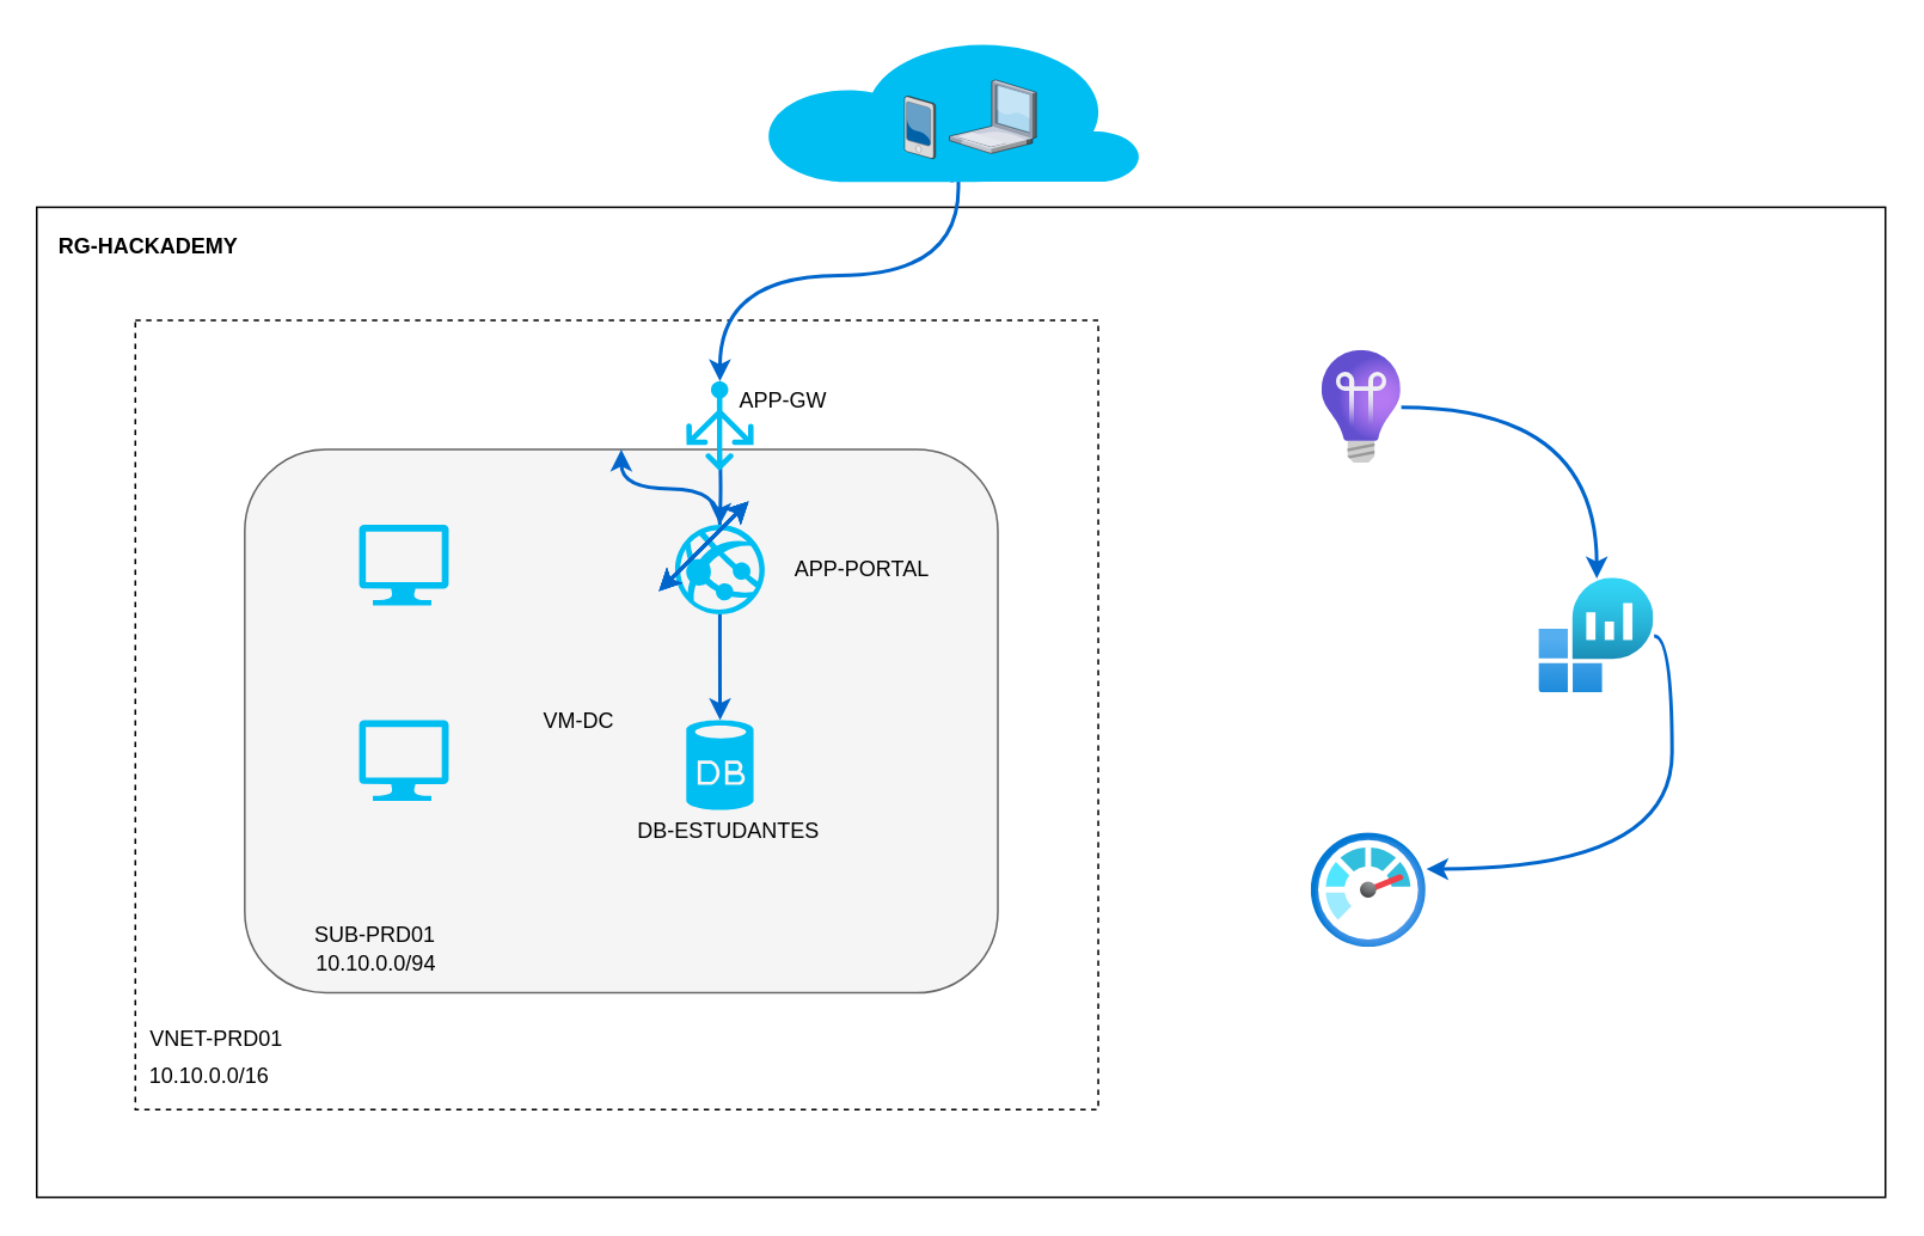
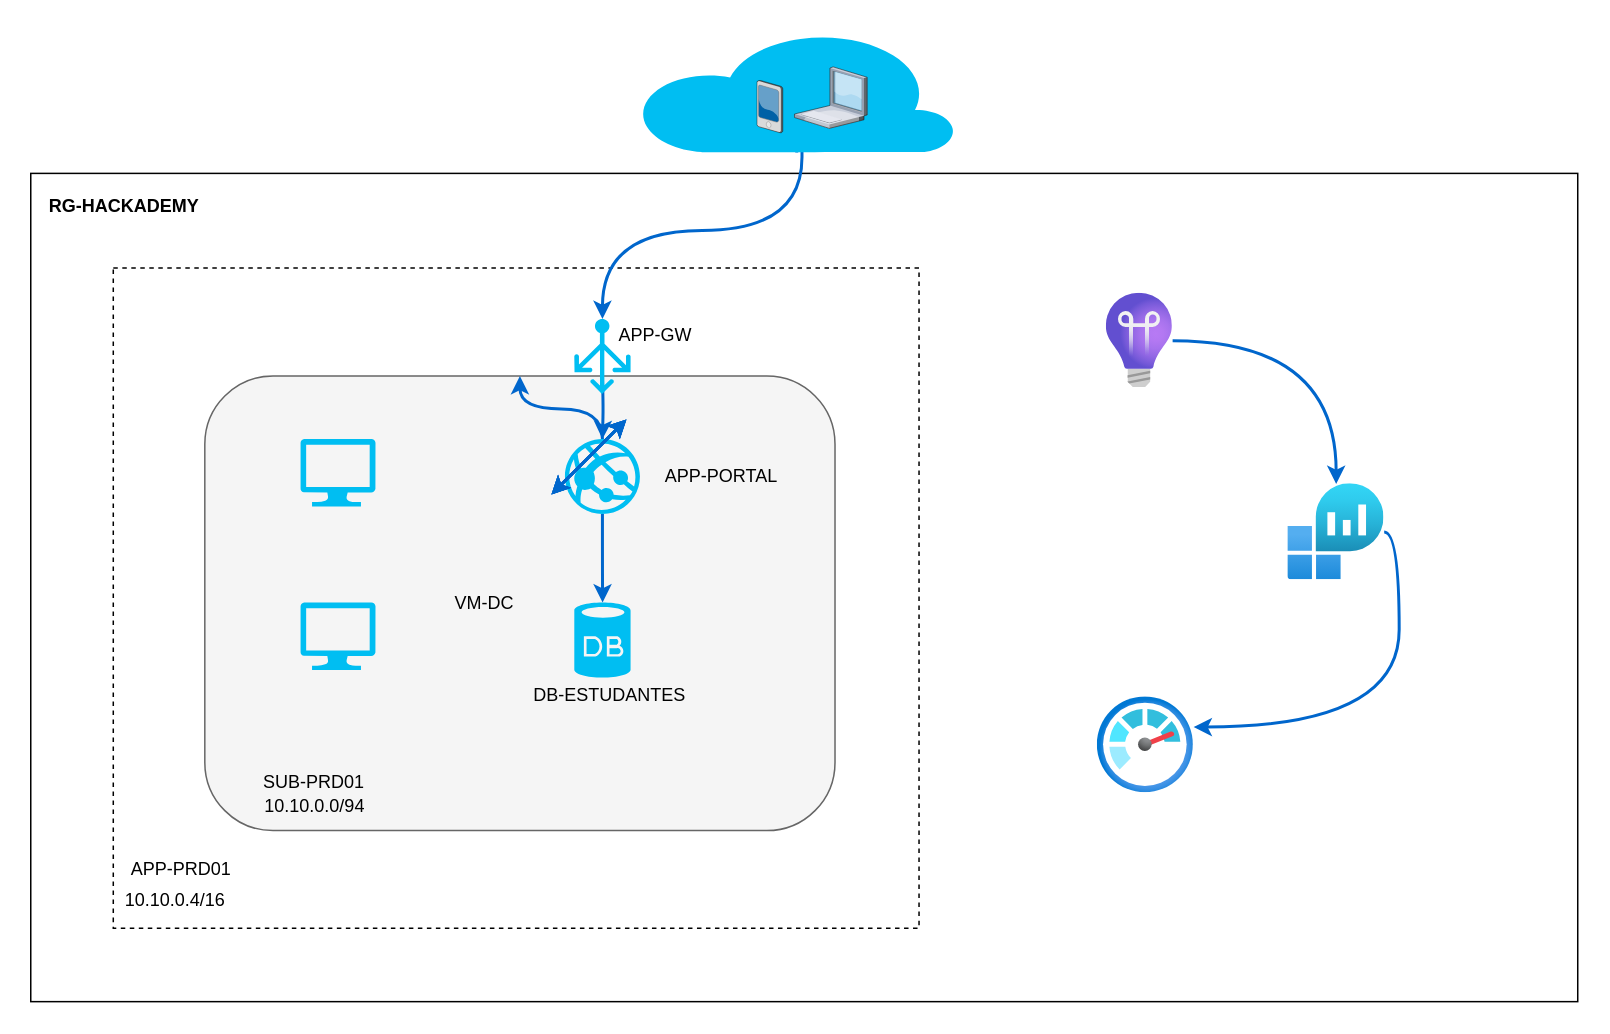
- <mxCell id="8" value="VNET-PRD01" style="text;html=1;strokeColor=none;fillColor=none;align=center;verticalAlign=middle;whiteSpace=wrap;rounded=0;fontStyle=0" vertex="1" parent="1"><mxGeometry x="67" y="564" width="107" height="30" as="geometry" /></mxCell>
+ <mxCell id="8" value="APP-PRD01" style="text;html=1;strokeColor=none;fillColor=none;align=center;verticalAlign=middle;whiteSpace=wrap;rounded=0;fontStyle=0" vertex="1" parent="1"><mxGeometry x="67" y="564" width="107" height="30" as="geometry" /></mxCell>
- <mxCell id="6" value="10.10.0.0/16" style="text;html=1;strokeColor=none;fillColor=none;align=center;verticalAlign=middle;whiteSpace=wrap;rounded=0;fontStyle=0" vertex="1" parent="1"><mxGeometry x="78" y="585" width="77" height="30" as="geometry" /></mxCell>
+ <mxCell id="6" value="10.10.0.4/16" style="text;html=1;strokeColor=none;fillColor=none;align=center;verticalAlign=middle;whiteSpace=wrap;rounded=0;fontStyle=0" vertex="1" parent="1"><mxGeometry x="78" y="585" width="77" height="30" as="geometry" /></mxCell>
